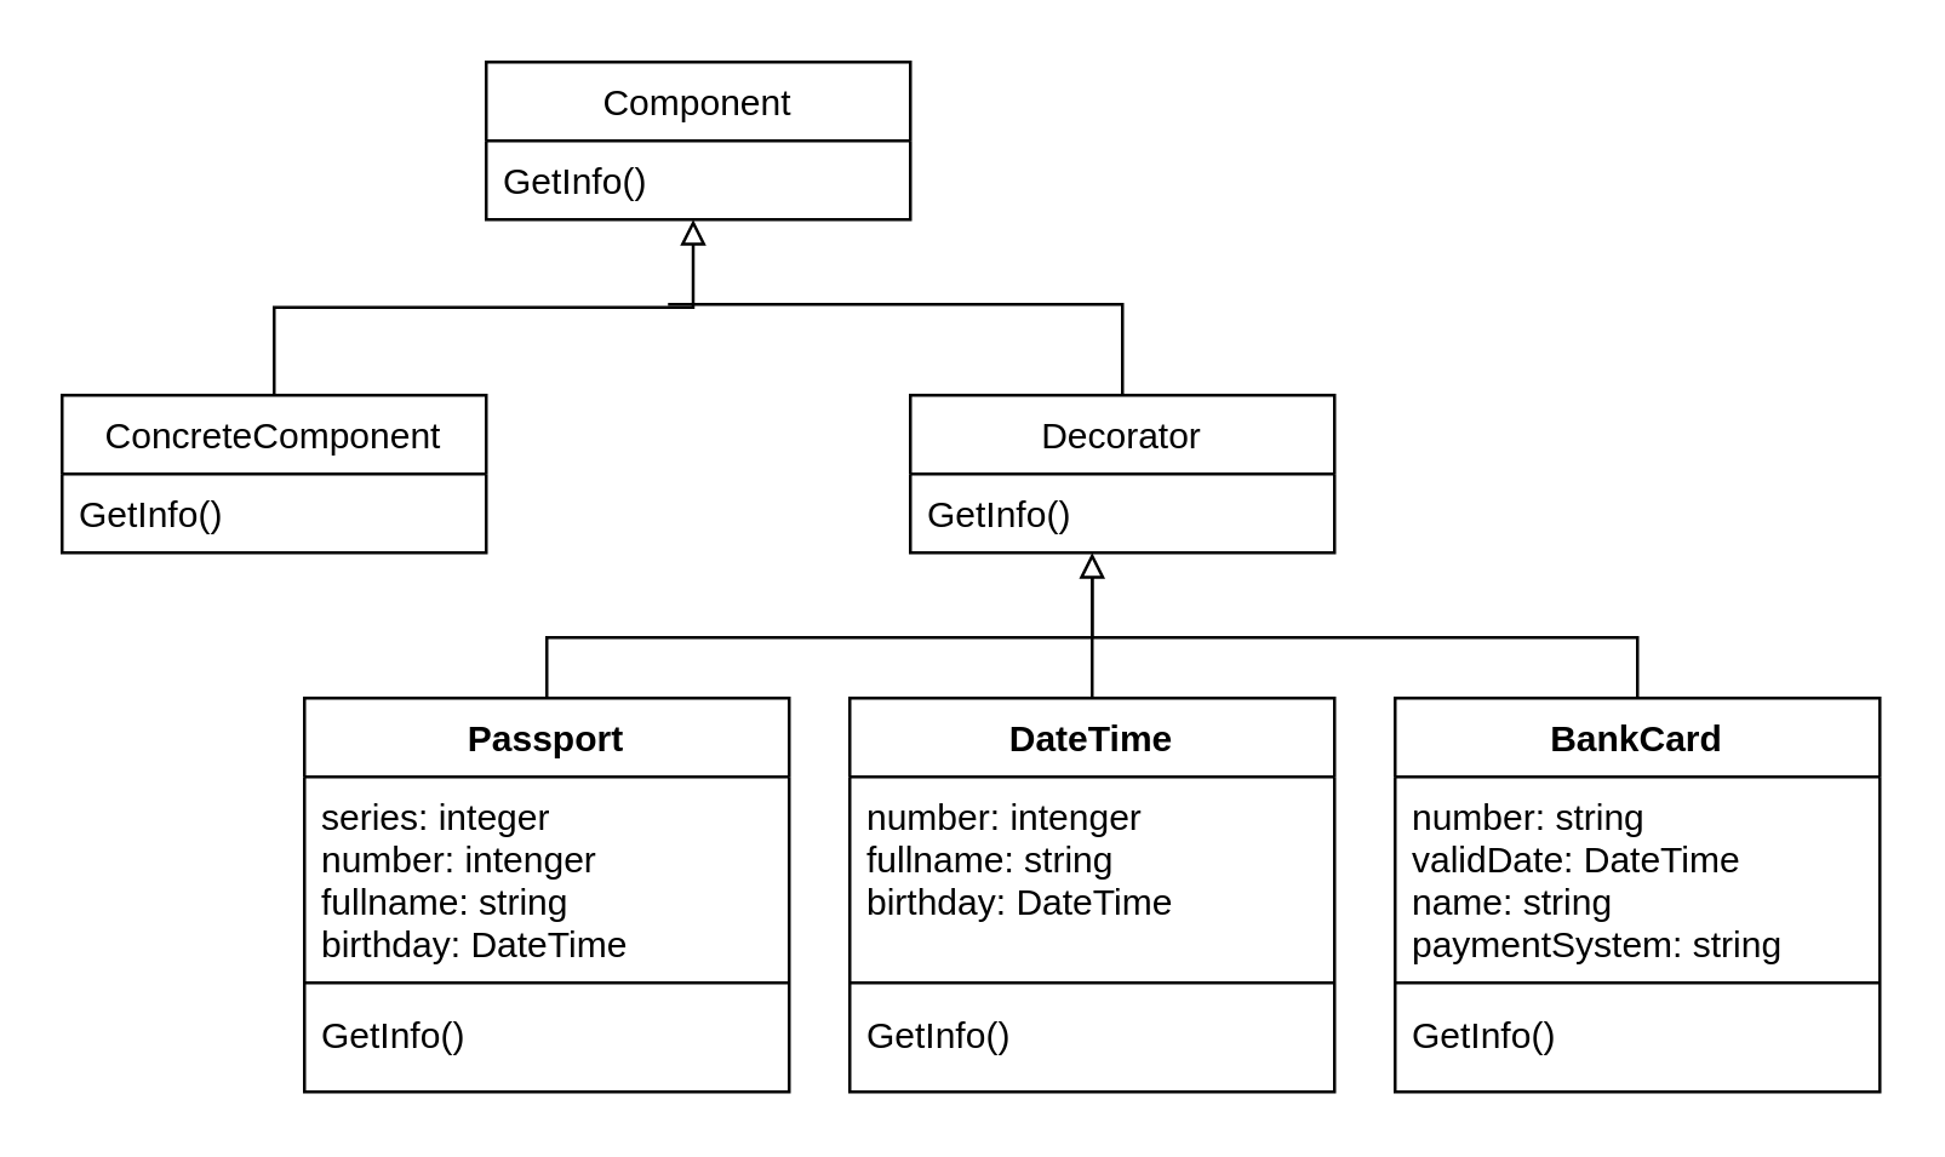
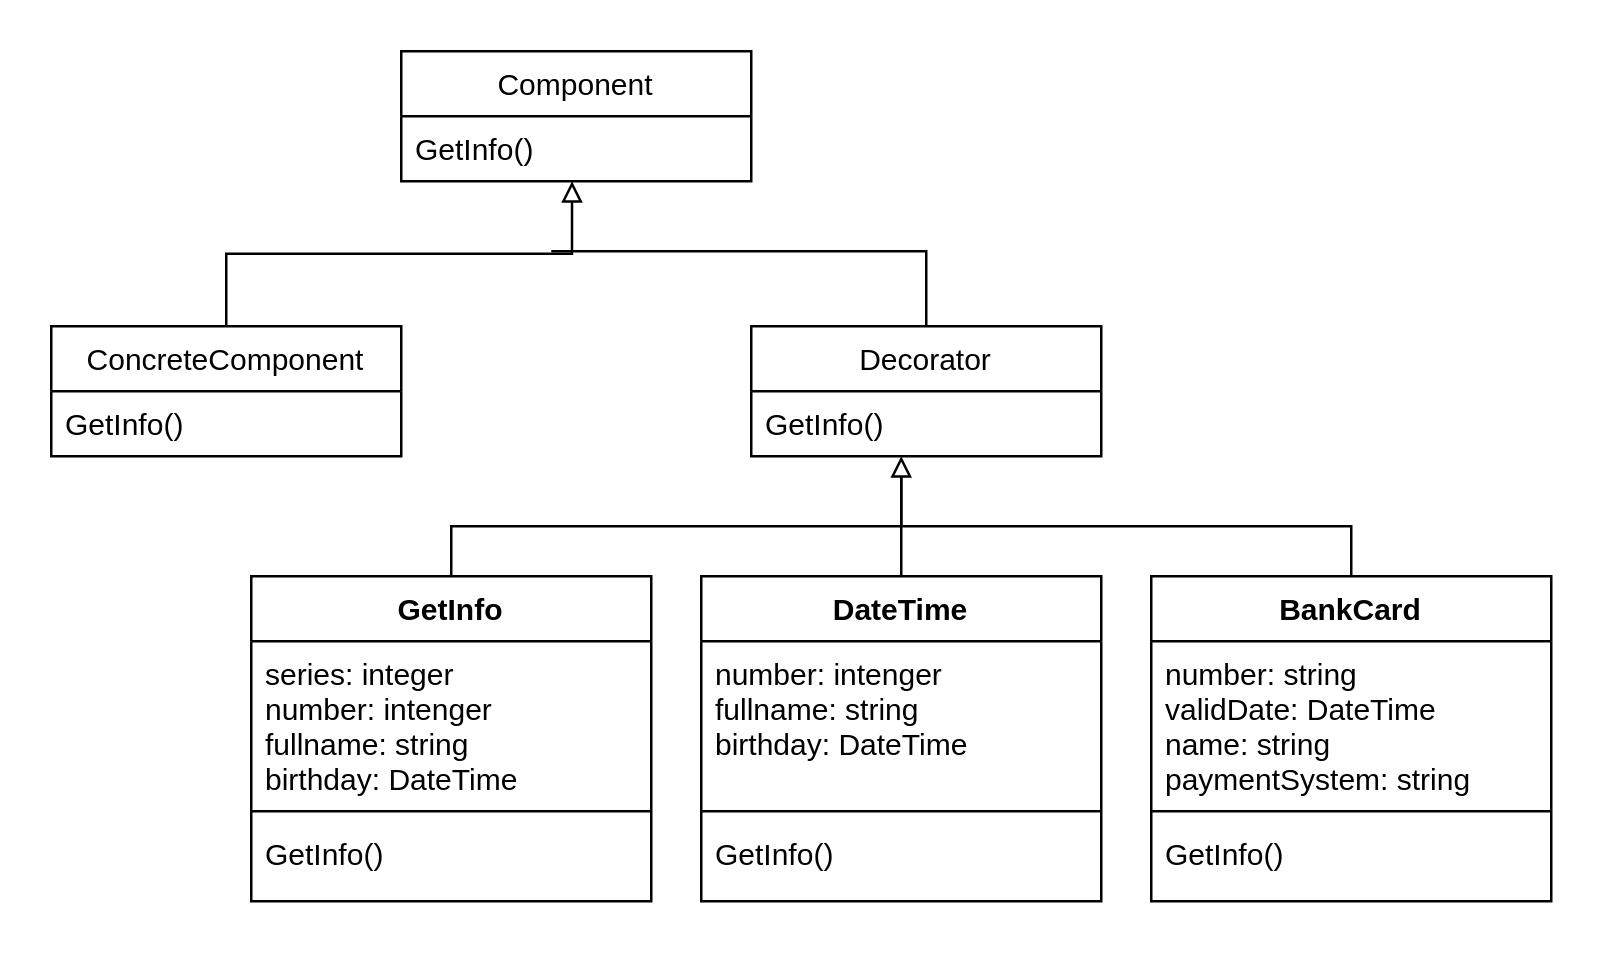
- <mxCell id="11" value="Passport" style="swimlane;fontStyle=1;align=center;verticalAlign=top;childLayout=stackLayout;horizontal=1;startSize=26;horizontalStack=0;resizeParent=1;resizeParentMax=0;resizeLast=0;collapsible=1;marginBottom=0;" vertex="1" parent="1"><mxGeometry x="100" y="230" width="160" height="130" as="geometry" /></mxCell>
+ <mxCell id="11" value="GetInfo" style="swimlane;fontStyle=1;align=center;verticalAlign=top;childLayout=stackLayout;horizontal=1;startSize=26;horizontalStack=0;resizeParent=1;resizeParentMax=0;resizeLast=0;collapsible=1;marginBottom=0;" vertex="1" parent="1"><mxGeometry x="100" y="230" width="160" height="130" as="geometry" /></mxCell>
